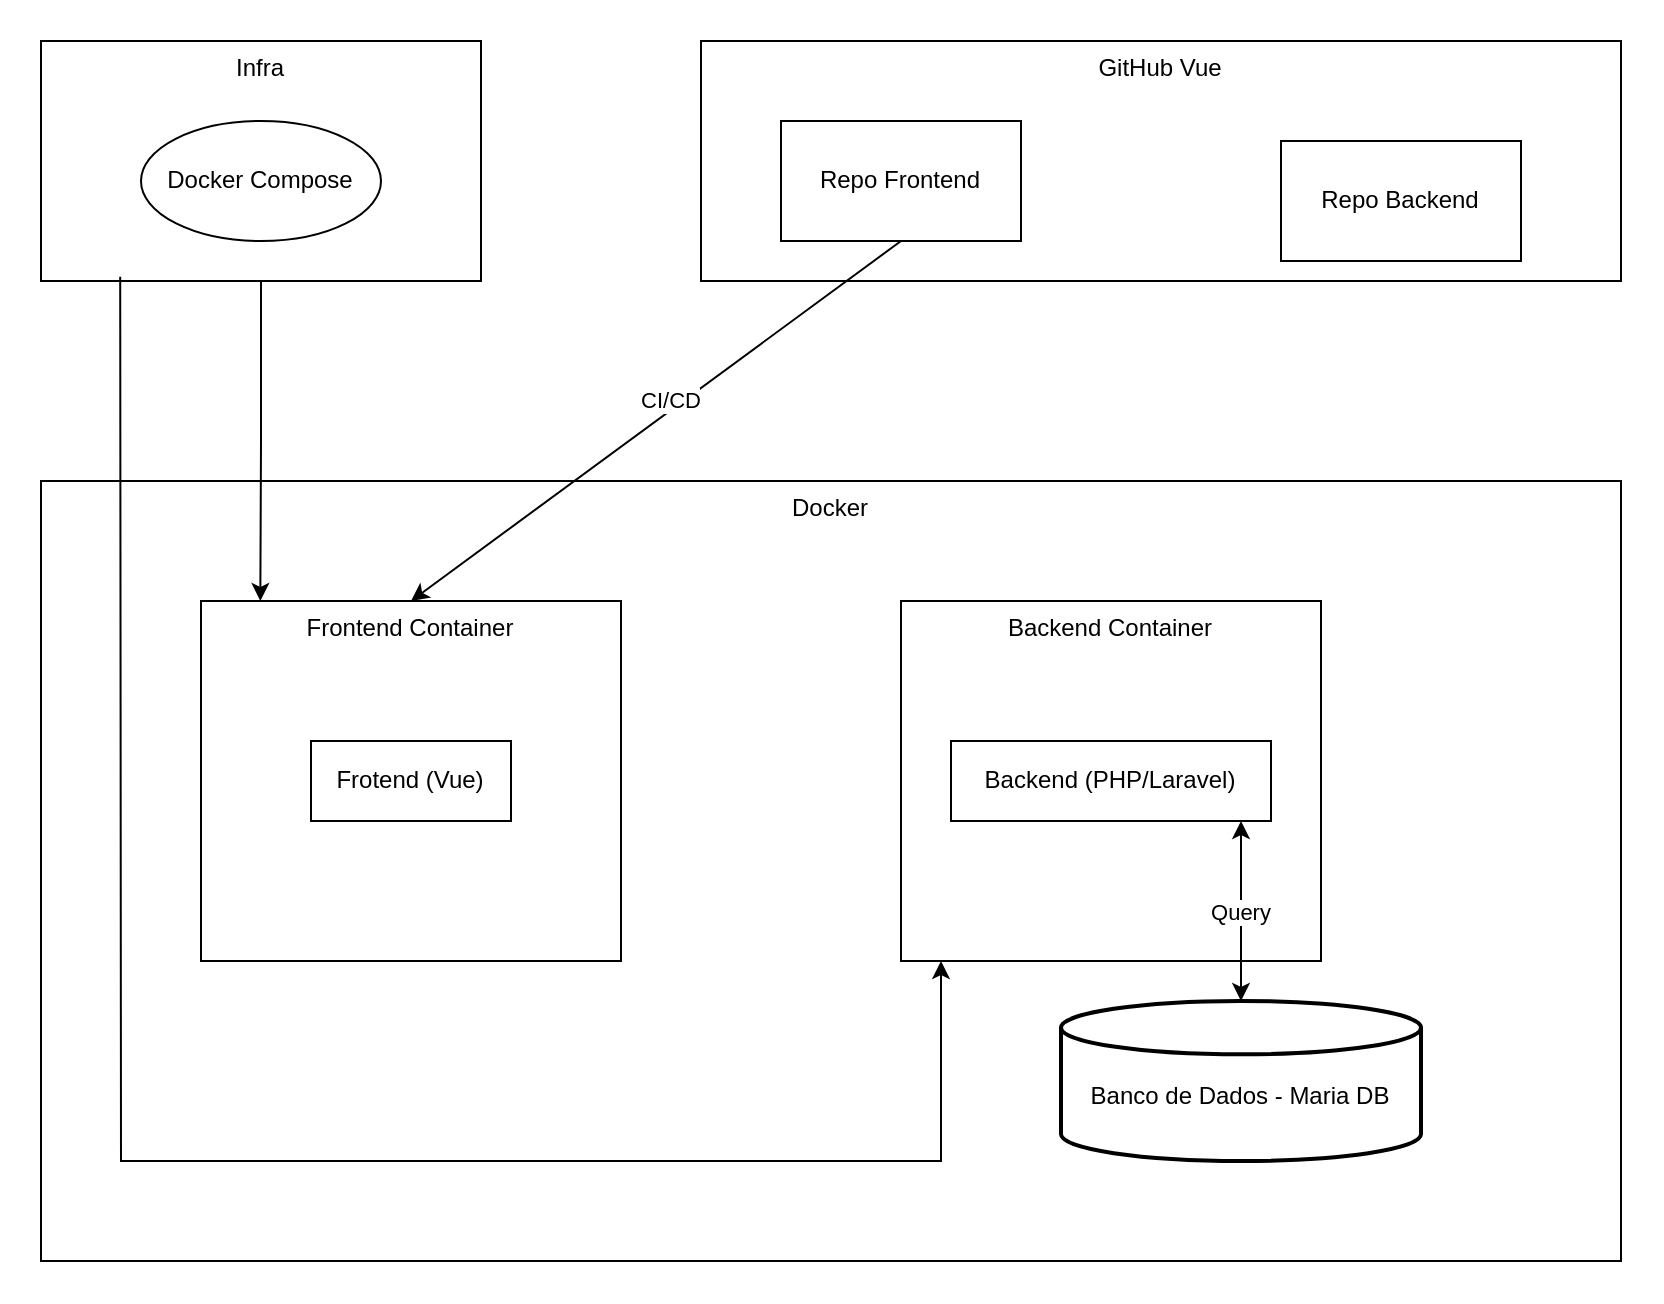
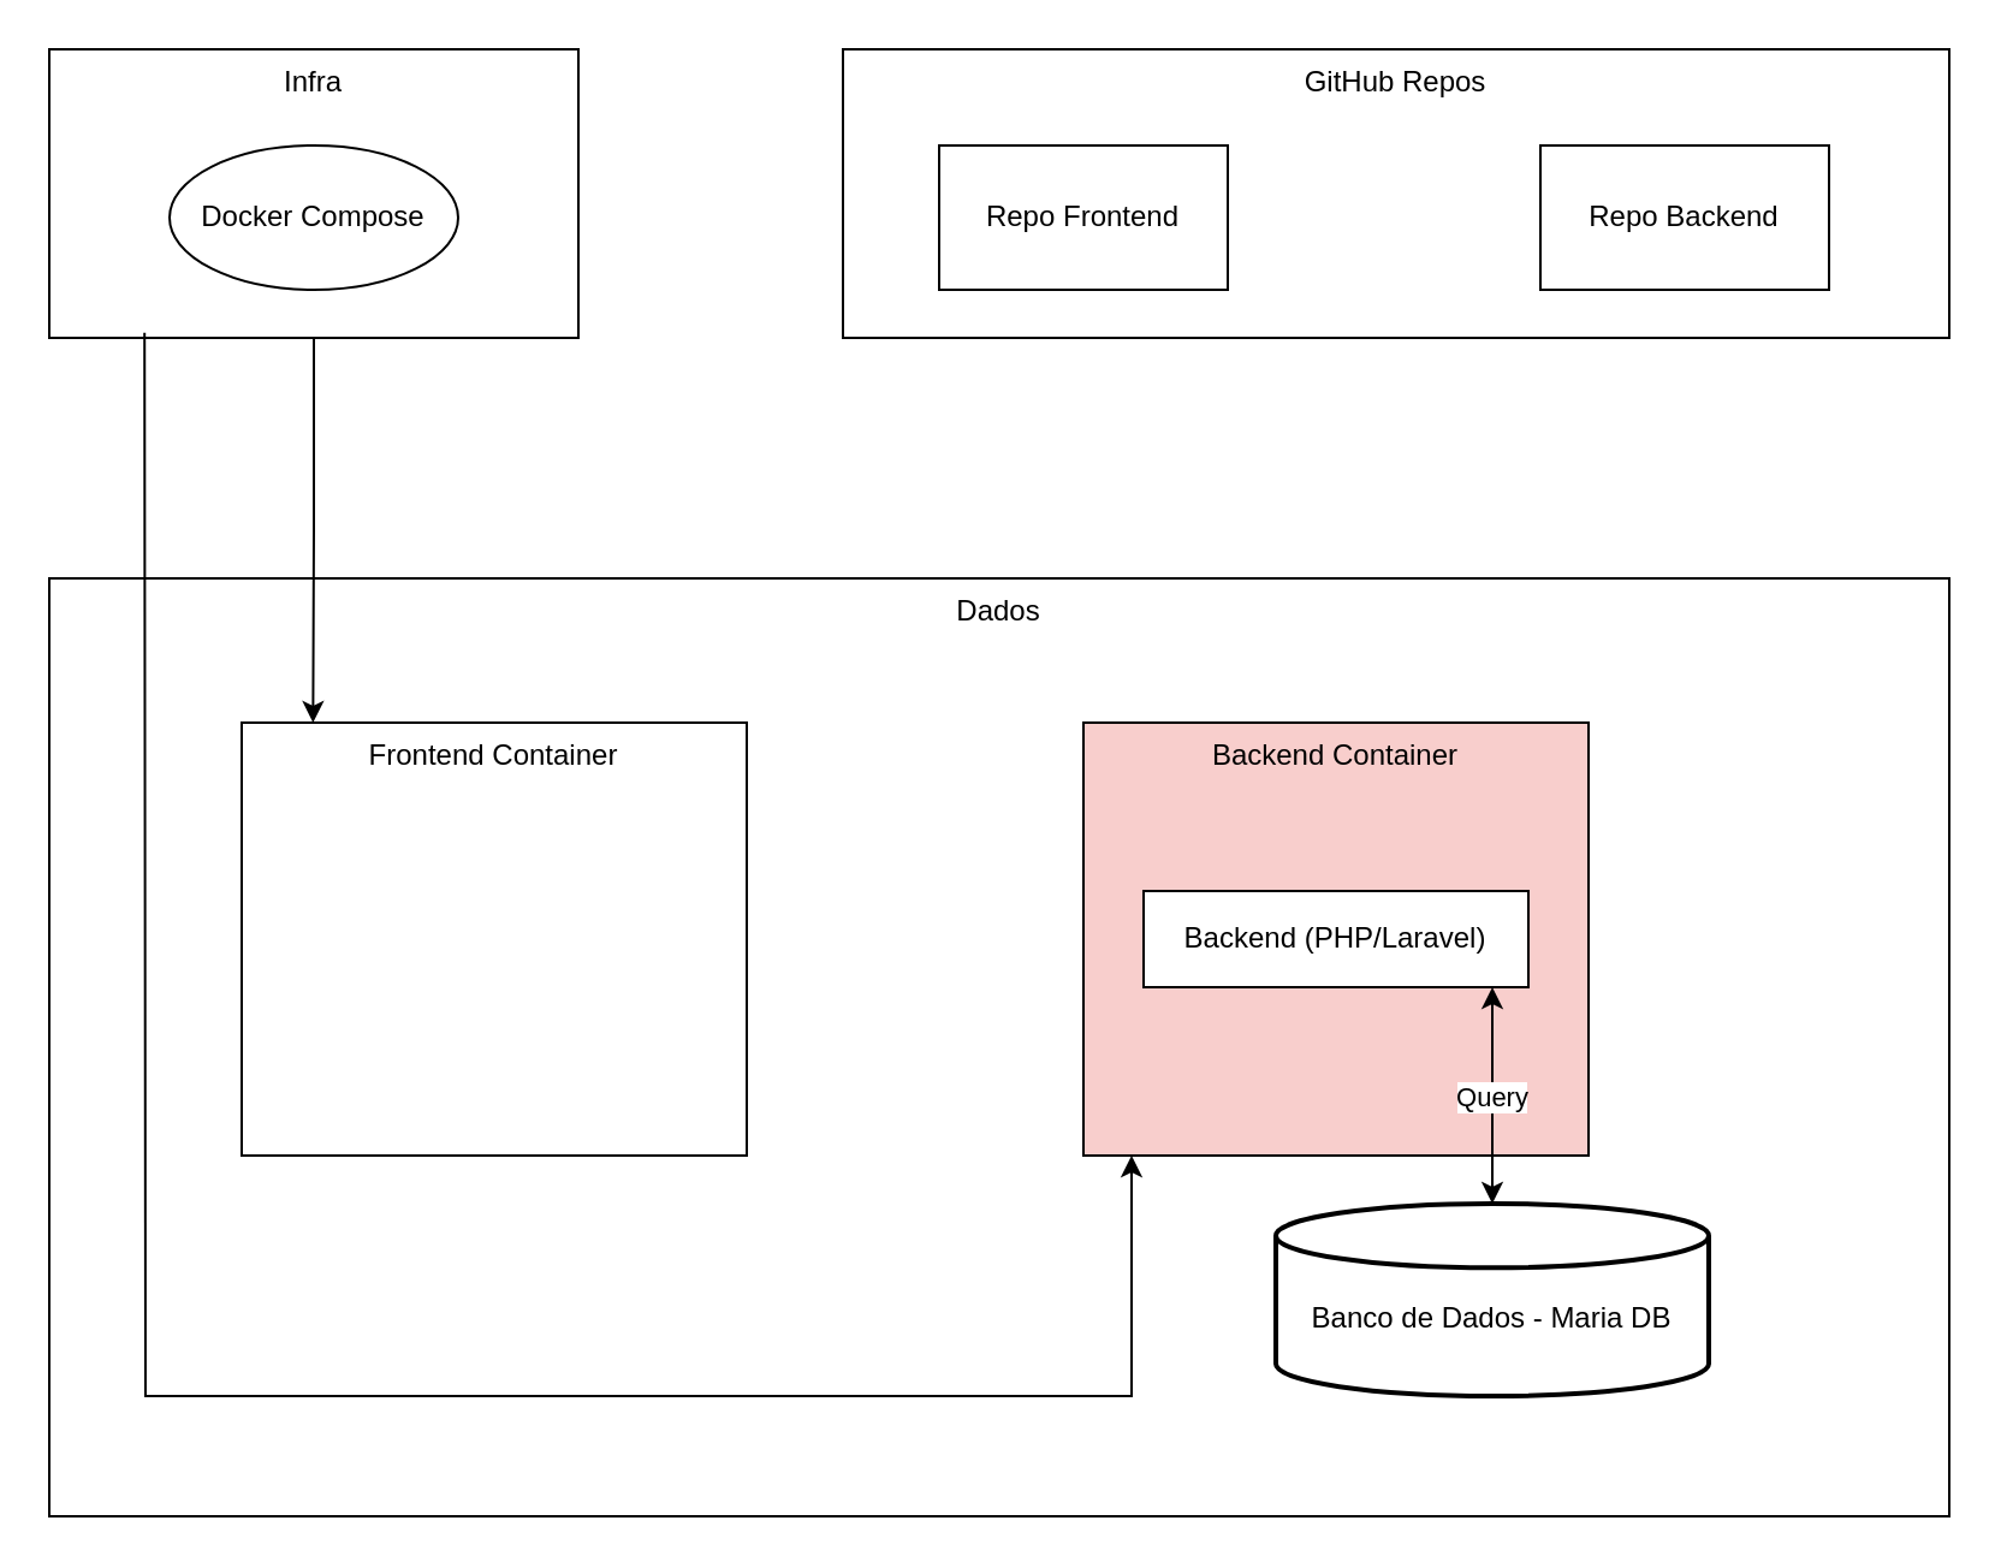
- <mxCell id="4" value="GitHub Vue" style="rounded=0;whiteSpace=wrap;html=1;verticalAlign=top;" vertex="1" parent="1"><mxGeometry x="350" y="20" width="460" height="120" as="geometry" /></mxCell>
+ <mxCell id="4" value="GitHub Repos" style="rounded=0;whiteSpace=wrap;html=1;verticalAlign=top;" vertex="1" parent="1"><mxGeometry x="350" y="20" width="460" height="120" as="geometry" /></mxCell>
- <mxCell id="6" value="Repo Backend" style="rounded=0;whiteSpace=wrap;html=1;" vertex="1" parent="1"><mxGeometry x="640" y="70" width="120" height="60" as="geometry" /></mxCell>
+ <mxCell id="6" value="Repo Backend" style="rounded=0;whiteSpace=wrap;html=1;" vertex="1" parent="1"><mxGeometry x="640" y="60" width="120" height="60" as="geometry" /></mxCell>
- <mxCell id="10" value="" style="endArrow=classic;html=1;rounded=0;exitX=0.5;exitY=1;exitDx=0;exitDy=0;entryX=0.5;entryY=0;entryDx=0;entryDy=0;" edge="1" parent="1" source="5" target="8"><mxGeometry width="50" height="50" relative="1" as="geometry"><mxPoint x="400" y="470" as="sourcePoint" /><mxPoint x="270" y="300" as="targetPoint" /></mxGeometry></mxCell>
- <mxCell id="11" value="CI/CD" style="edgeLabel;html=1;align=center;verticalAlign=middle;resizable=0;points=[];" vertex="1" connectable="0" parent="10"><mxGeometry x="-0.181" relative="1" as="geometry"><mxPoint x="-16" y="6" as="offset" /></mxGeometry></mxCell>
- <mxCell id="7" value="Docker" style="rounded=0;whiteSpace=wrap;html=1;verticalAlign=top;movable=1;resizable=1;rotatable=1;deletable=1;editable=1;locked=0;connectable=1;" vertex="1" parent="1"><mxGeometry x="20" y="240" width="790" height="390" as="geometry" /></mxCell>
+ <mxCell id="7" value="Dados" style="rounded=0;whiteSpace=wrap;html=1;verticalAlign=top;movable=1;resizable=1;rotatable=1;deletable=1;editable=1;locked=0;connectable=1;" vertex="1" parent="1"><mxGeometry x="20" y="240" width="790" height="390" as="geometry" /></mxCell>
- <mxCell id="12" value="Backend Container" style="rounded=0;whiteSpace=wrap;html=1;verticalAlign=top;" vertex="1" parent="1"><mxGeometry x="450" y="300" width="210" height="180" as="geometry" /></mxCell>
+ <mxCell id="12" value="Backend Container" style="rounded=0;whiteSpace=wrap;html=1;verticalAlign=top;fillColor=#f8cecc;" vertex="1" parent="1"><mxGeometry x="450" y="300" width="210" height="180" as="geometry" /></mxCell>
- <mxCell id="9" value="Frotend (Vue)" style="rounded=0;whiteSpace=wrap;html=1;" vertex="1" parent="1"><mxGeometry x="155" y="370" width="100" height="40" as="geometry" /></mxCell>
